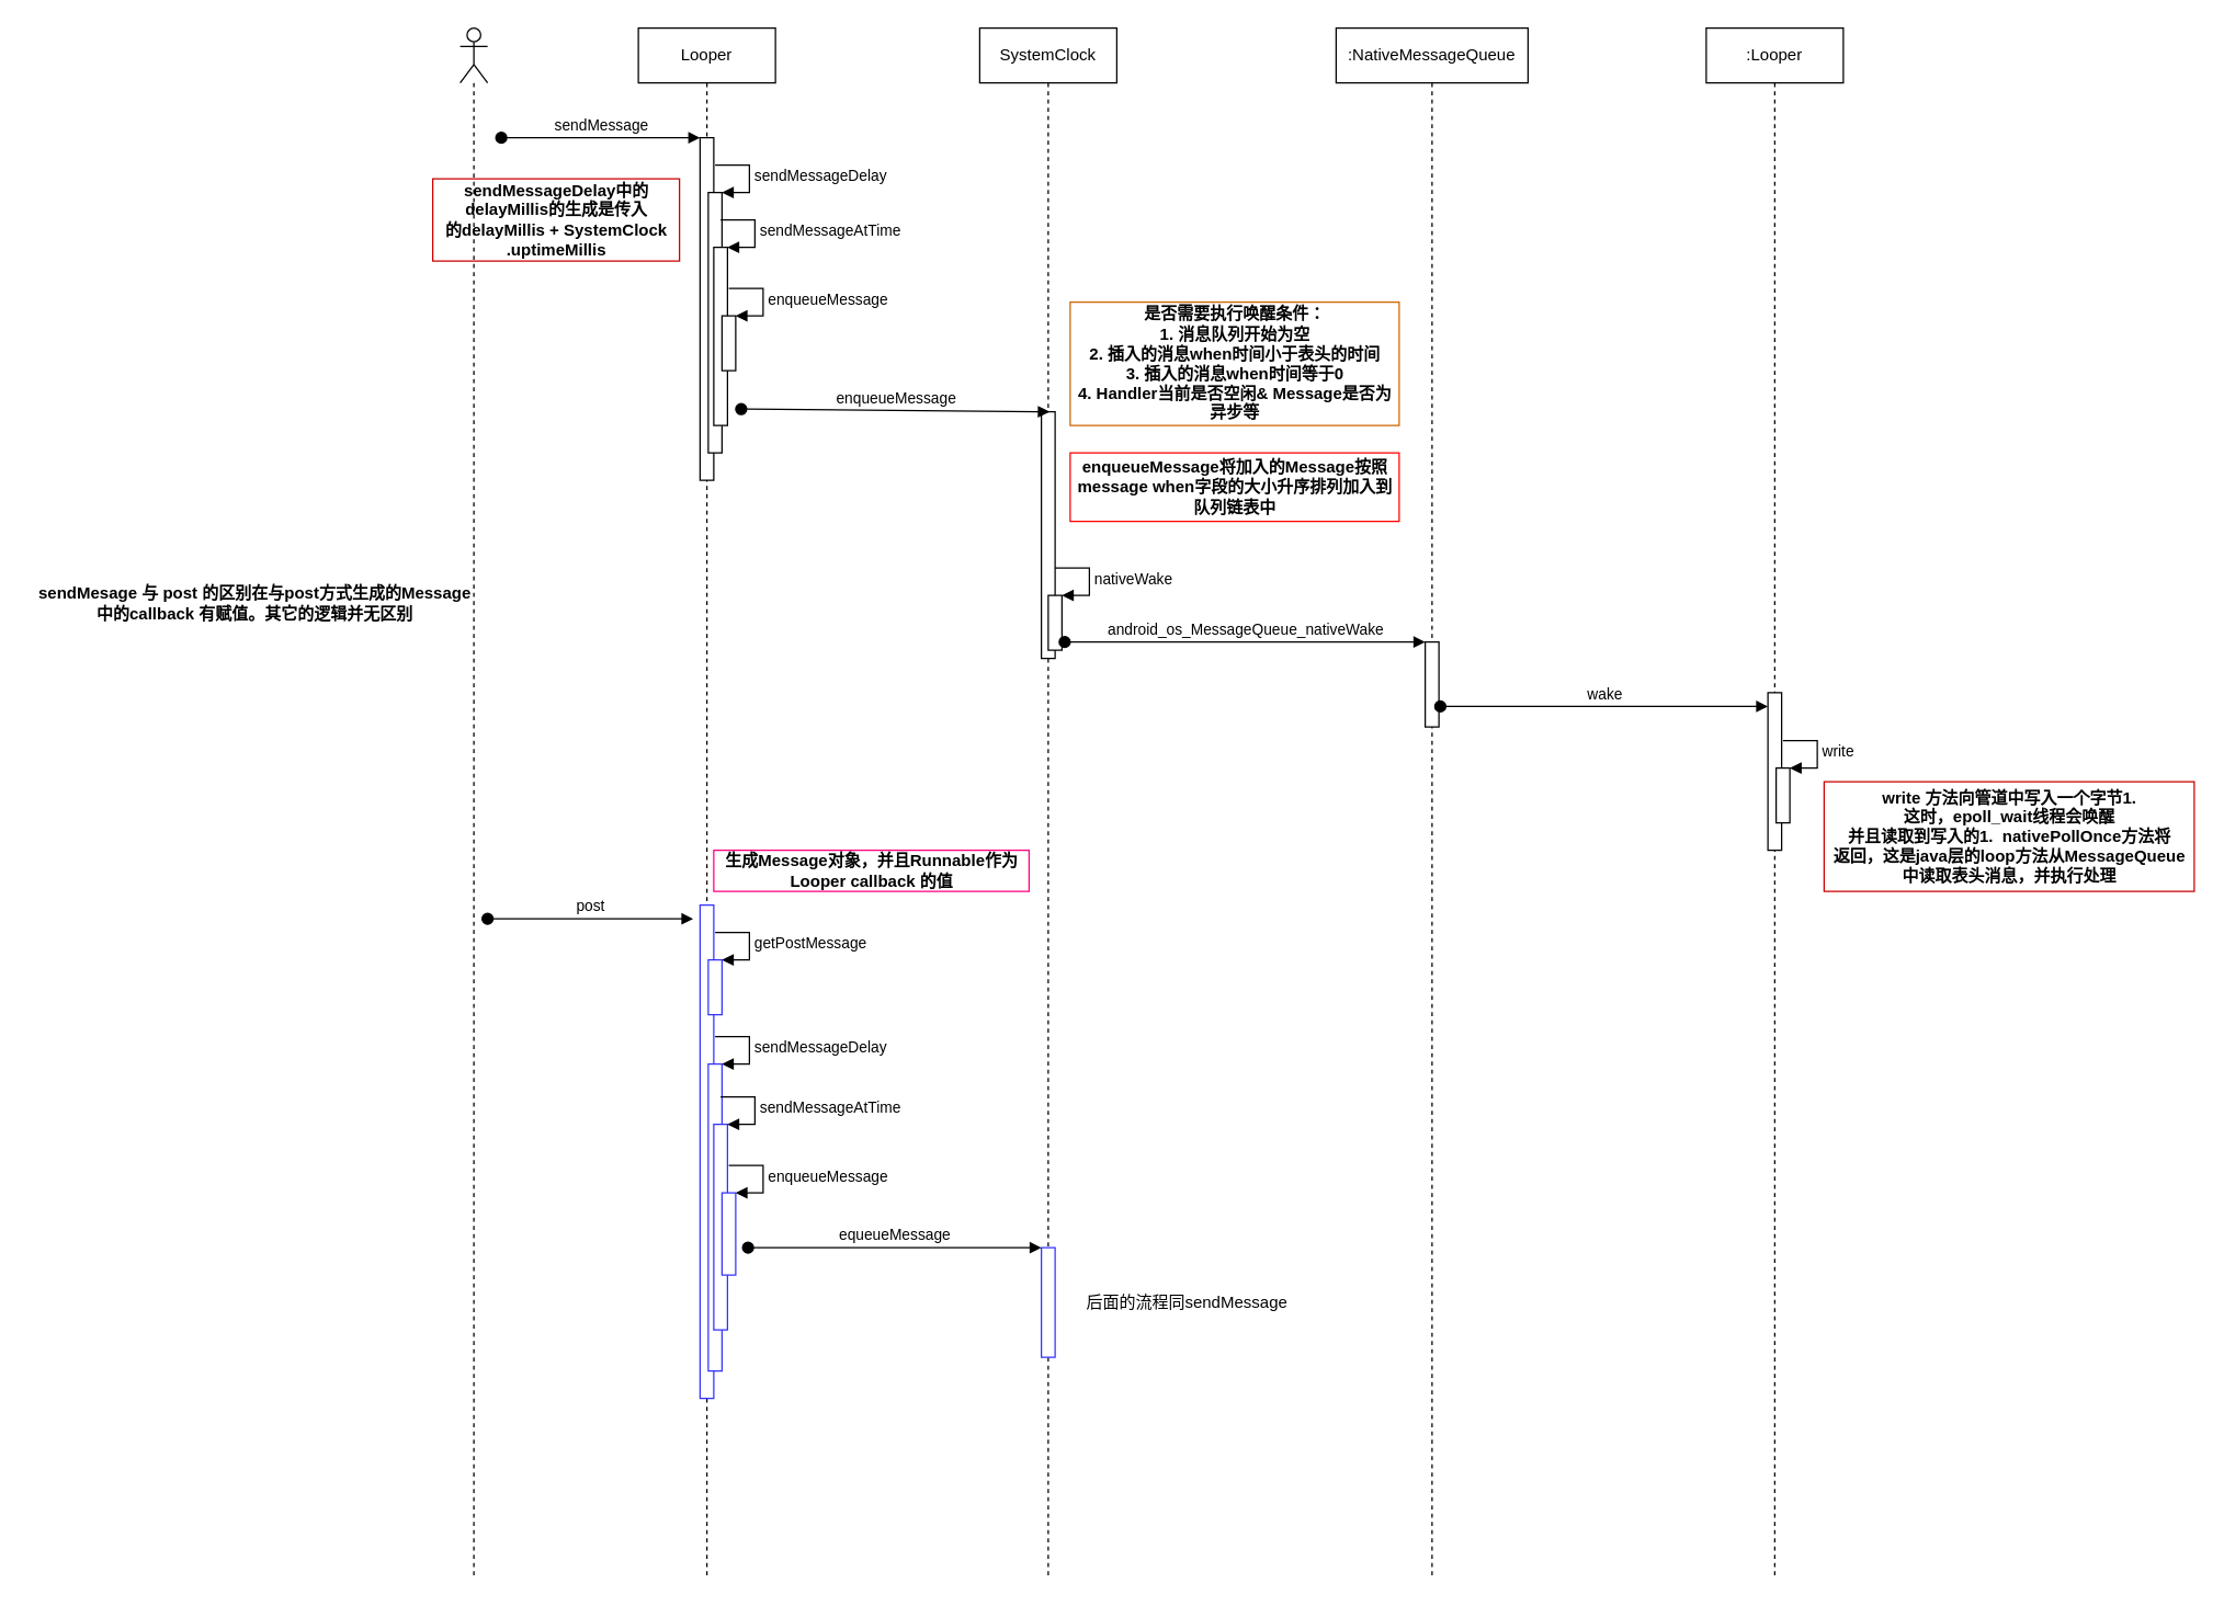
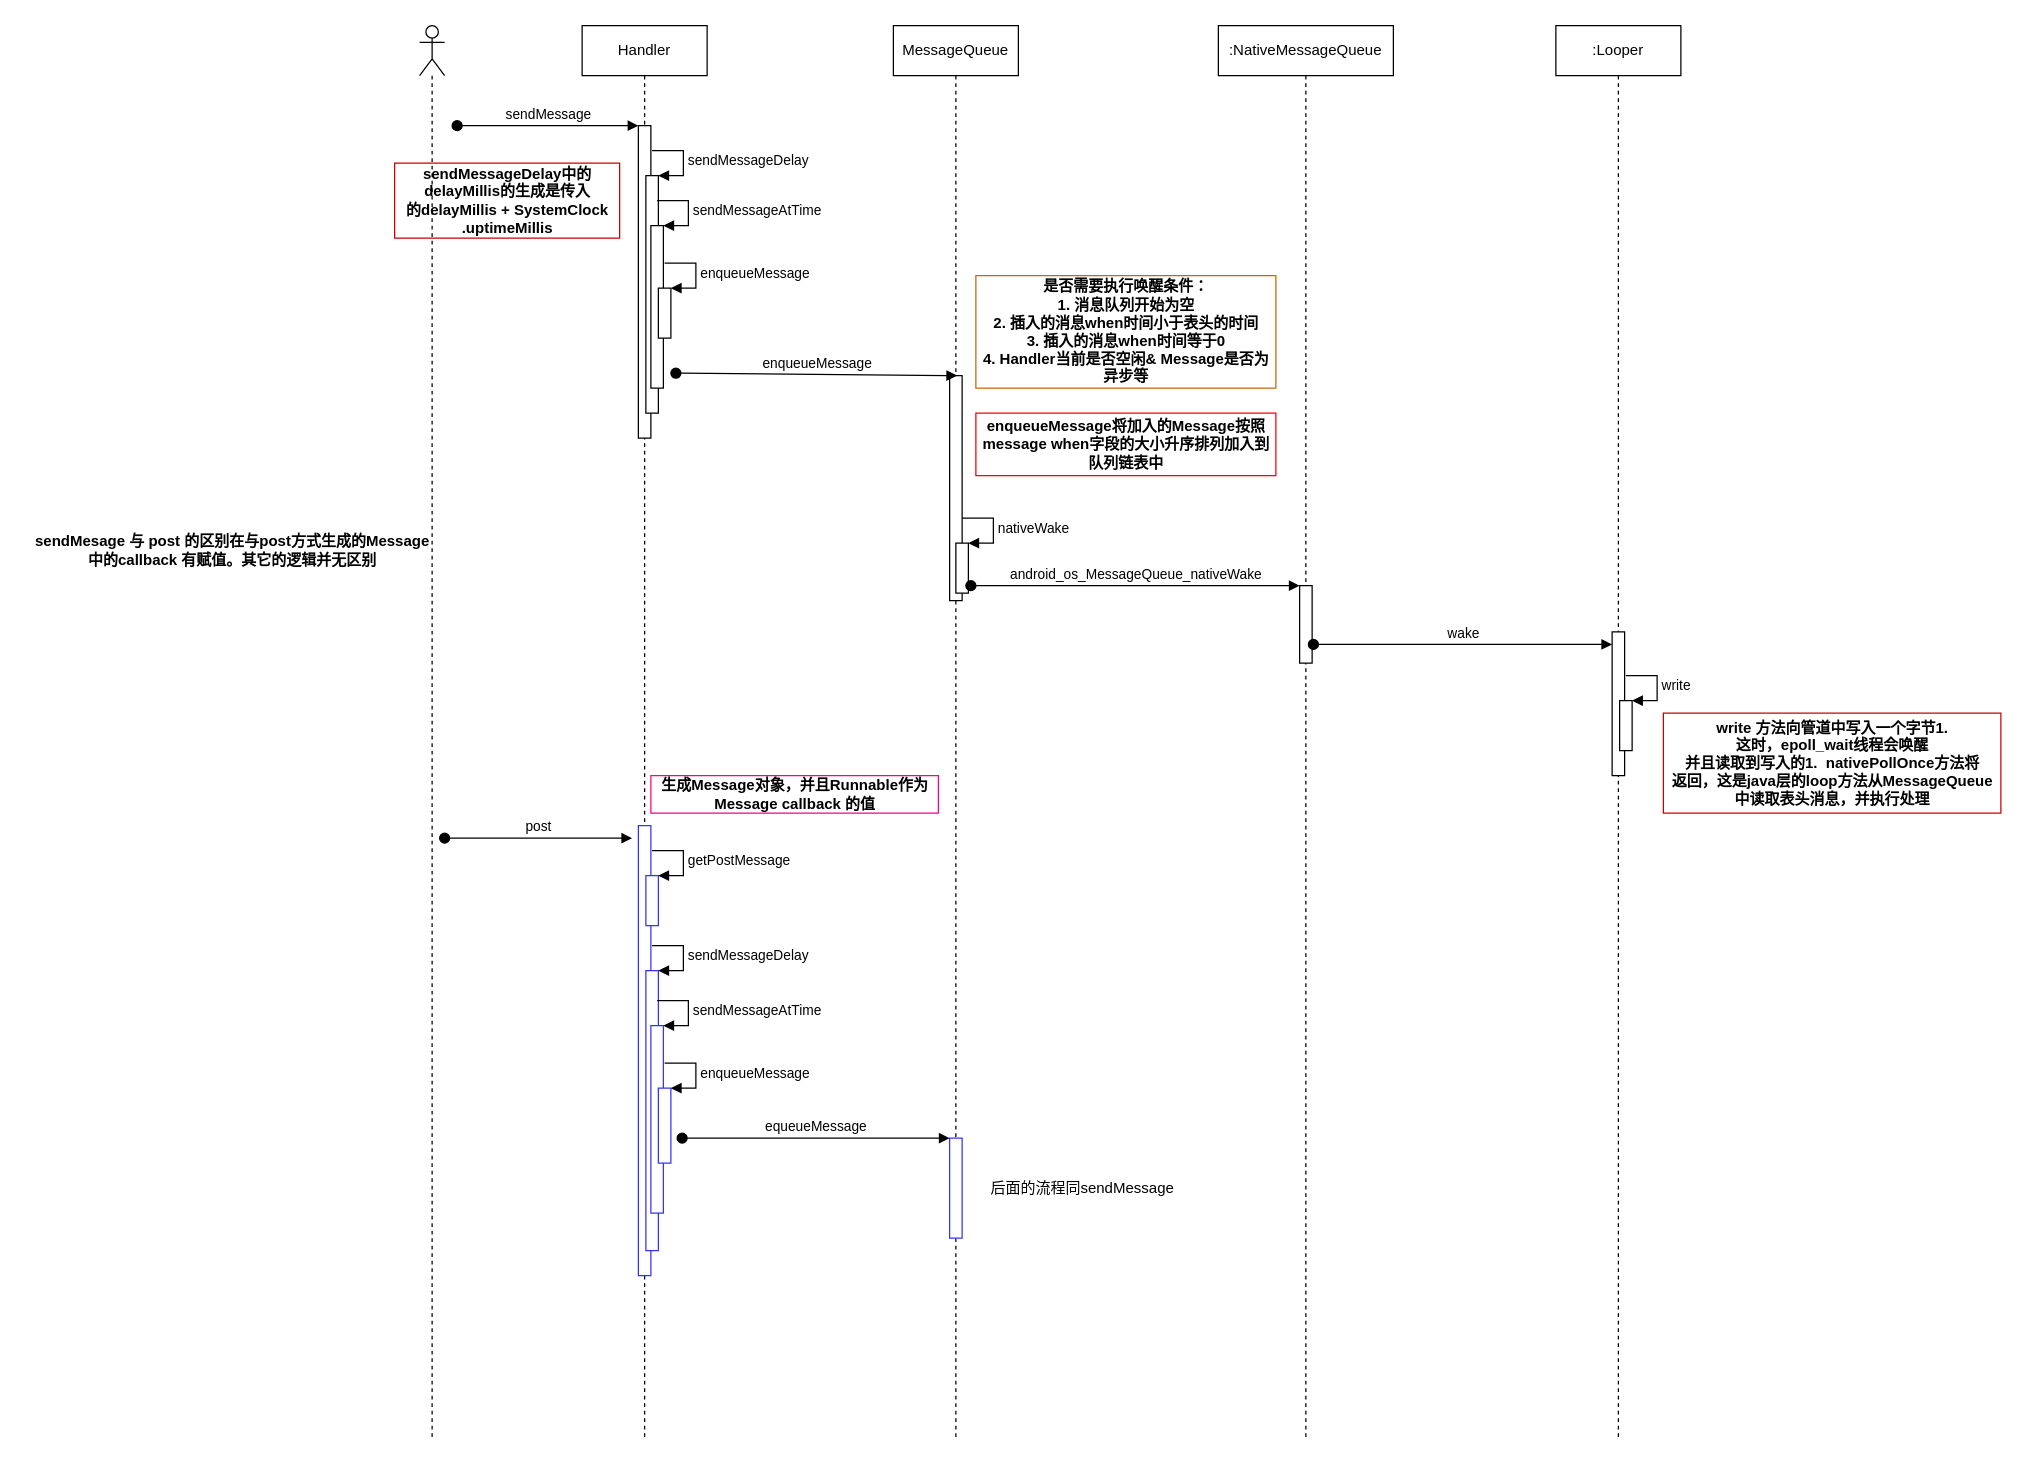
- <mxCell id="2" value="Looper" style="shape=umlLifeline;perimeter=lifelinePerimeter;whiteSpace=wrap;html=1;container=1;collapsible=0;recursiveResize=0;outlineConnect=0;" vertex="1" parent="1"><mxGeometry x="465" y="20" width="100" height="1130" as="geometry" /></mxCell>
+ <mxCell id="2" value="Handler" style="shape=umlLifeline;perimeter=lifelinePerimeter;whiteSpace=wrap;html=1;container=1;collapsible=0;recursiveResize=0;outlineConnect=0;" vertex="1" parent="1"><mxGeometry x="465" y="20" width="100" height="1130" as="geometry" /></mxCell>
- <mxCell id="20" value="SystemClock" style="shape=umlLifeline;perimeter=lifelinePerimeter;whiteSpace=wrap;html=1;container=1;collapsible=0;recursiveResize=0;outlineConnect=0;" vertex="1" parent="1"><mxGeometry x="714" y="20" width="100" height="1130" as="geometry" /></mxCell>
+ <mxCell id="20" value="MessageQueue" style="shape=umlLifeline;perimeter=lifelinePerimeter;whiteSpace=wrap;html=1;container=1;collapsible=0;recursiveResize=0;outlineConnect=0;" vertex="1" parent="1"><mxGeometry x="714" y="20" width="100" height="1130" as="geometry" /></mxCell>
- <mxCell id="42" value="&lt;b&gt;生成Message对象，并且Runnable作为&lt;br&gt;Looper callback 的值&lt;/b&gt;" style="text;html=1;align=center;verticalAlign=middle;resizable=0;points=[];autosize=1;strokeColor=#FF0080;" vertex="1" parent="1"><mxGeometry x="520" y="620" width="230" height="30" as="geometry" /></mxCell>
+ <mxCell id="42" value="&lt;b&gt;生成Message对象，并且Runnable作为&lt;br&gt;Message callback 的值&lt;/b&gt;" style="text;html=1;align=center;verticalAlign=middle;resizable=0;points=[];autosize=1;strokeColor=#FF0080;" vertex="1" parent="1"><mxGeometry x="520" y="620" width="230" height="30" as="geometry" /></mxCell>
